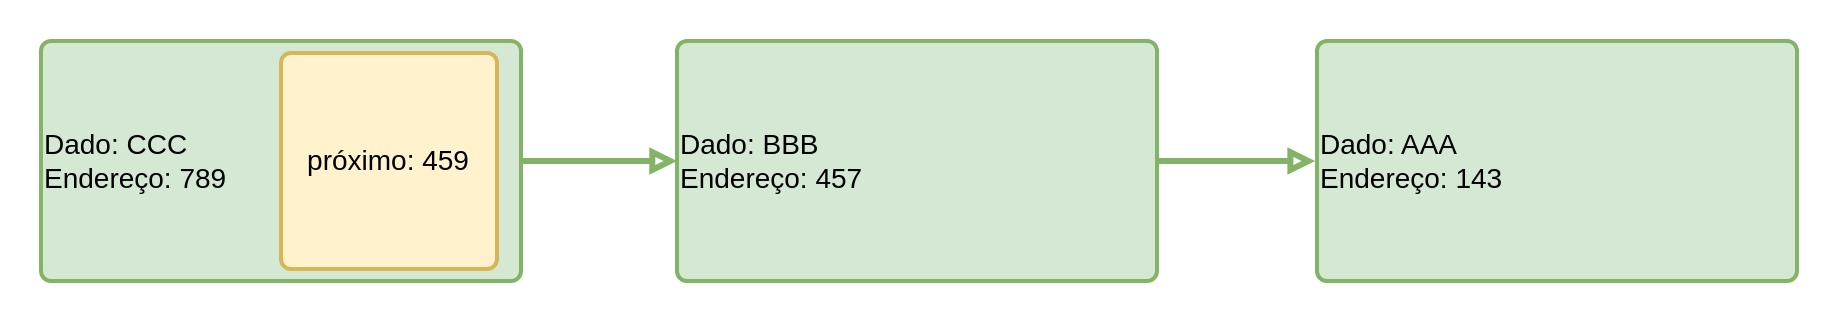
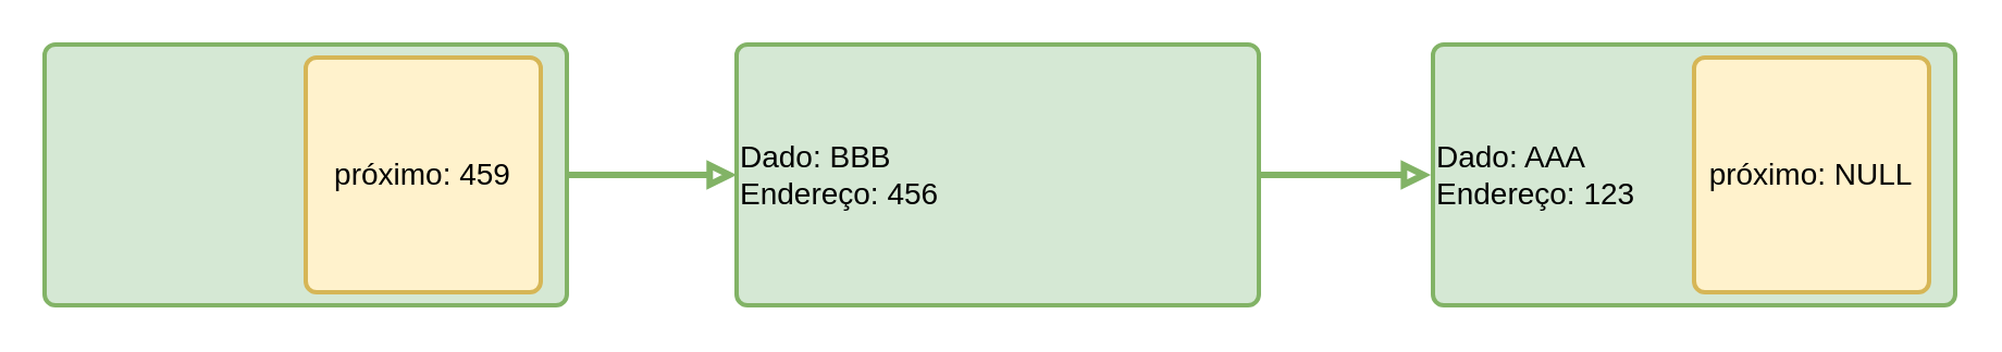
- <mxCell id="10" value="Dado: CCC&lt;br&gt;Endereço: 789" style="html=1;strokeWidth=2;shape=mxgraph.er.anchor;fontSize=14;whiteSpace=wrap;align=left;fillColor=#d5e8d4;strokeColor=#82b366;" vertex="1" parent="9"><mxGeometry width="120" height="120" as="geometry" /></mxCell>
- <mxCell id="7" value="Dado: BBB&lt;br&gt;Endereço: 457" style="html=1;strokeWidth=2;shape=mxgraph.er.anchor;fontSize=14;whiteSpace=wrap;align=left;fillColor=#d5e8d4;strokeColor=#82b366;" vertex="1" parent="6"><mxGeometry width="120" height="120" as="geometry" /></mxCell>
+ <mxCell id="7" value="Dado: BBB&lt;br&gt;Endereço: 456" style="html=1;strokeWidth=2;shape=mxgraph.er.anchor;fontSize=14;whiteSpace=wrap;align=left;fillColor=#d5e8d4;strokeColor=#82b366;" vertex="1" parent="6"><mxGeometry width="120" height="120" as="geometry" /></mxCell>
- <mxCell id="3" value="Dado: AAA&lt;br&gt;Endereço: 143" style="html=1;strokeWidth=2;shape=mxgraph.er.anchor;fontSize=14;whiteSpace=wrap;align=left;fillColor=#d5e8d4;strokeColor=#82b366;" vertex="1" parent="2"><mxGeometry width="120" height="120" as="geometry" /></mxCell>
+ <mxCell id="3" value="Dado: AAA&lt;br&gt;Endereço: 123" style="html=1;strokeWidth=2;shape=mxgraph.er.anchor;fontSize=14;whiteSpace=wrap;align=left;fillColor=#d5e8d4;strokeColor=#82b366;" vertex="1" parent="2"><mxGeometry width="120" height="120" as="geometry" /></mxCell>
+ <mxCell id="4" value="próximo: NULL" style="rounded=1;absoluteArcSize=1;html=1;strokeWidth=2;arcSize=10;fontSize=14;whiteSpace=wrap;points=[];strokeColor=#d6b656;fillColor=#fff2cc;" vertex="1" parent="2"><mxGeometry x="120" y="6" width="108" height="108" as="geometry" /></mxCell>
